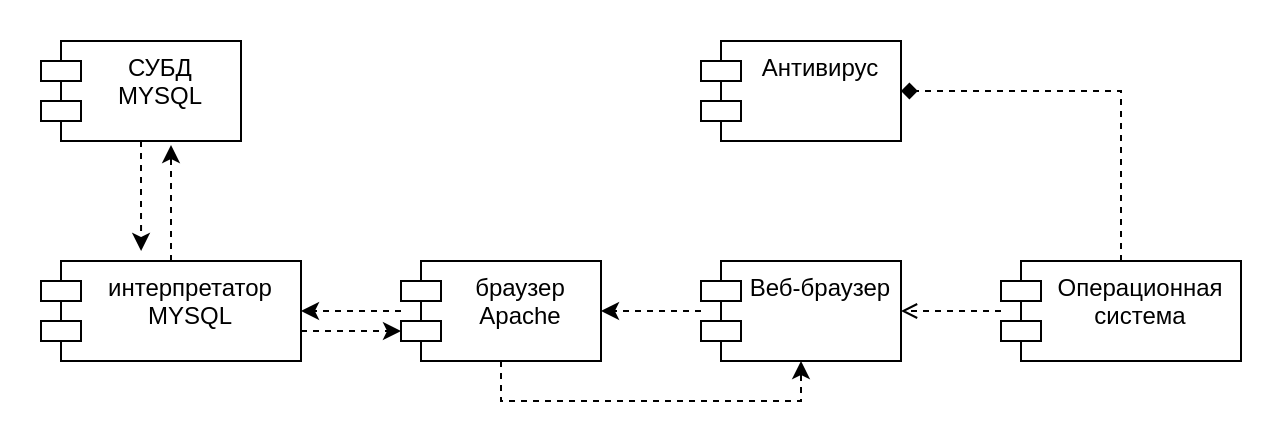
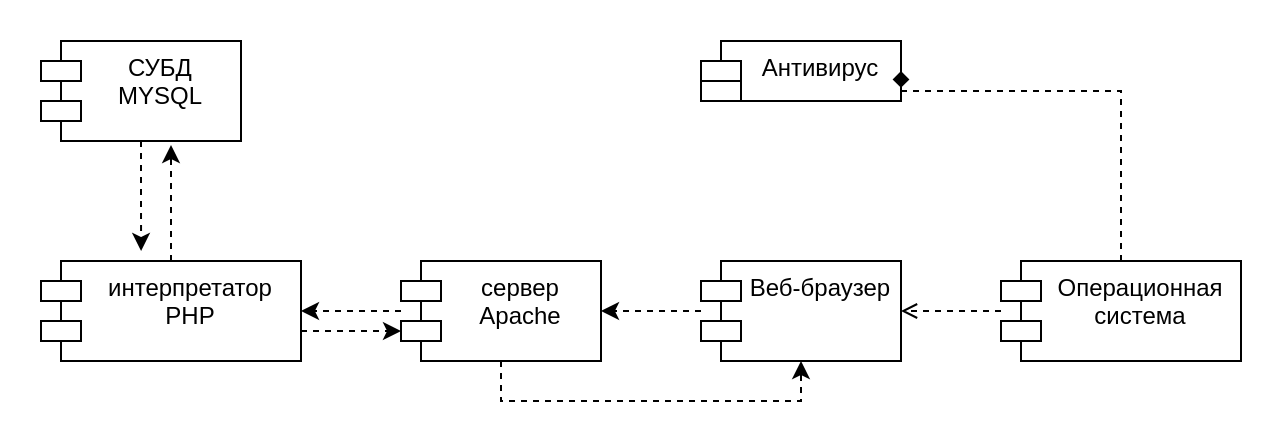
- <mxCell id="4" value="&lt;div&gt;Антивирус&lt;/div&gt;" style="shape=module;align=left;spacingLeft=20;align=center;verticalAlign=top;whiteSpace=wrap;html=1;" vertex="1" parent="1"><mxGeometry x="350" y="20" width="100" height="50" as="geometry" /></mxCell>
+ <mxCell id="4" value="&lt;div&gt;Антивирус&lt;/div&gt;" style="shape=module;align=left;spacingLeft=20;align=center;verticalAlign=top;whiteSpace=wrap;html=1;" vertex="1" parent="1"><mxGeometry x="350" y="20" width="100" height="30" as="geometry" /></mxCell>
- <mxCell id="12" value="&lt;div&gt;интерпретатор&lt;/div&gt;&lt;div&gt;MYSQL&lt;br&gt;&lt;/div&gt;" style="shape=module;align=left;spacingLeft=20;align=center;verticalAlign=top;whiteSpace=wrap;html=1;" vertex="1" parent="1"><mxGeometry x="20" y="130" width="130" height="50" as="geometry" /></mxCell>
+ <mxCell id="12" value="&lt;div&gt;интерпретатор&lt;/div&gt;&lt;div&gt;PHP&lt;br&gt;&lt;/div&gt;" style="shape=module;align=left;spacingLeft=20;align=center;verticalAlign=top;whiteSpace=wrap;html=1;" vertex="1" parent="1"><mxGeometry x="20" y="130" width="130" height="50" as="geometry" /></mxCell>
- <mxCell id="7" value="&lt;div&gt;браузер &lt;br&gt;&lt;/div&gt;&lt;div&gt;Apache&lt;br&gt;&lt;/div&gt;" style="shape=module;align=left;spacingLeft=20;align=center;verticalAlign=top;whiteSpace=wrap;html=1;" vertex="1" parent="1"><mxGeometry x="200" y="130" width="100" height="50" as="geometry" /></mxCell>
+ <mxCell id="7" value="&lt;div&gt;сервер &lt;br&gt;&lt;/div&gt;&lt;div&gt;Apache&lt;br&gt;&lt;/div&gt;" style="shape=module;align=left;spacingLeft=20;align=center;verticalAlign=top;whiteSpace=wrap;html=1;" vertex="1" parent="1"><mxGeometry x="200" y="130" width="100" height="50" as="geometry" /></mxCell>
